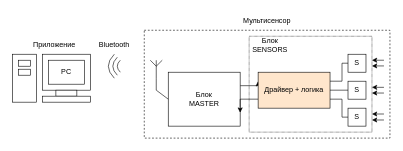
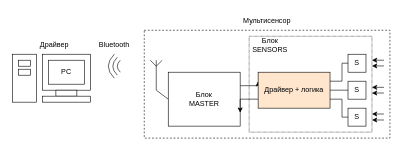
- <mxCell id="37" value="Приложение" style="text;html=1;strokeColor=none;fillColor=none;align=center;verticalAlign=middle;whiteSpace=wrap;rounded=0;" parent="1" vertex="1"><mxGeometry x="60" y="60" width="60" height="30" as="geometry" /></mxCell>
+ <mxCell id="37" value="Драйвер" style="text;html=1;strokeColor=none;fillColor=none;align=center;verticalAlign=middle;whiteSpace=wrap;rounded=0;" parent="1" vertex="1"><mxGeometry x="60" y="60" width="60" height="30" as="geometry" /></mxCell>
